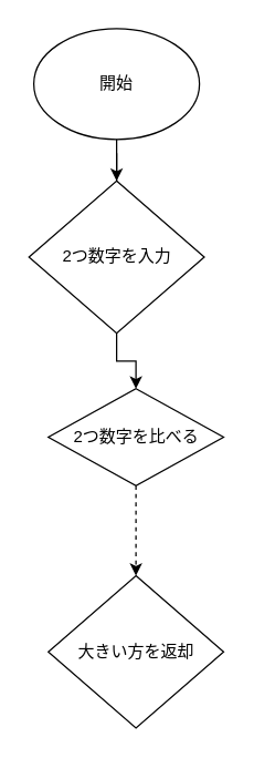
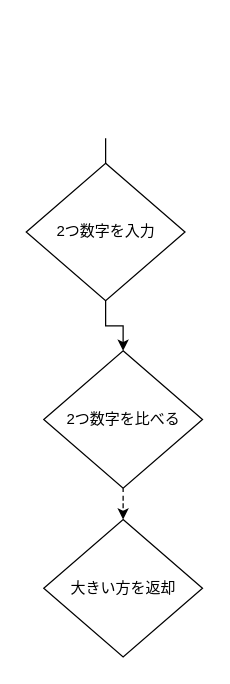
- <mxCell id="3" value="開始" style="ellipse;whiteSpace=wrap;html=1;" vertex="1" parent="1"><mxGeometry x="24" y="20" width="120" height="80" as="geometry" /></mxCell>
- <mxCell id="9" value="" style="edgeStyle=orthogonalEdgeStyle;rounded=0;orthogonalLoop=1;jettySize=auto;html=1;" edge="1" parent="1" source="3" target="8"><mxGeometry relative="1" as="geometry"><mxPoint x="84" y="100" as="sourcePoint" /><mxPoint x="84" y="180" as="targetPoint" /></mxGeometry></mxCell>
- <mxCell id="6" value="2つ数字を比べる" style="rhombus;whiteSpace=wrap;html=1;" vertex="1" parent="1"><mxGeometry x="34.5" y="280" width="127" height="70" as="geometry" /></mxCell>
+ <mxCell id="6" value="2つ数字を比べる" style="rhombus;whiteSpace=wrap;html=1;" vertex="1" parent="1"><mxGeometry x="34.5" y="280" width="127" height="110" as="geometry" /></mxCell>
